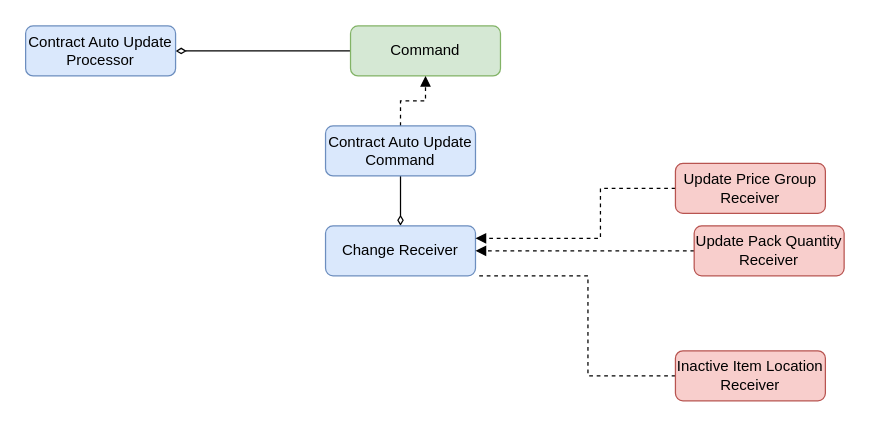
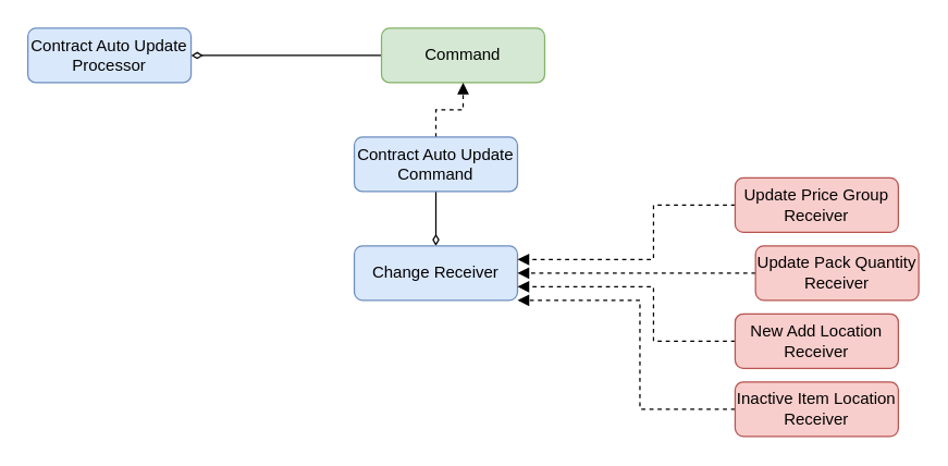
+ <mxCell id="13" style="edgeStyle=orthogonalEdgeStyle;rounded=0;orthogonalLoop=1;jettySize=auto;html=1;entryX=1;entryY=0.75;entryDx=0;entryDy=0;dashed=1;startArrow=none;startFill=0;endArrow=block;endFill=1;exitX=0;exitY=0.5;exitDx=0;exitDy=0;" edge="1" parent="1" source="14" target="6"><mxGeometry relative="1" as="geometry"><Array as="points"><mxPoint x="480" y="250" /><mxPoint x="480" y="210" /></Array></mxGeometry></mxCell>
- <mxCell id="15" style="edgeStyle=orthogonalEdgeStyle;rounded=0;orthogonalLoop=1;jettySize=auto;html=1;entryX=1;entryY=1;entryDx=0;entryDy=0;dashed=1;startArrow=none;startFill=0;endArrow=none;endFill=1;exitX=0;exitY=0.5;exitDx=0;exitDy=0;" edge="1" parent="1" source="16" target="6"><mxGeometry relative="1" as="geometry"><Array as="points"><mxPoint x="470" y="300" /><mxPoint x="470" y="220" /></Array></mxGeometry></mxCell>
+ <mxCell id="15" style="edgeStyle=orthogonalEdgeStyle;rounded=0;orthogonalLoop=1;jettySize=auto;html=1;entryX=1;entryY=1;entryDx=0;entryDy=0;dashed=1;startArrow=none;startFill=0;endArrow=block;endFill=1;exitX=0;exitY=0.5;exitDx=0;exitDy=0;" edge="1" parent="1" source="16" target="6"><mxGeometry relative="1" as="geometry"><Array as="points"><mxPoint x="470" y="300" /><mxPoint x="470" y="220" /></Array></mxGeometry></mxCell>
+ <mxCell id="14" value="New Add Location Receiver" style="rounded=1;whiteSpace=wrap;html=1;fillColor=#f8cecc;strokeColor=#b85450;" vertex="1" parent="1"><mxGeometry x="540" y="230" width="120" height="40" as="geometry" /></mxCell>
